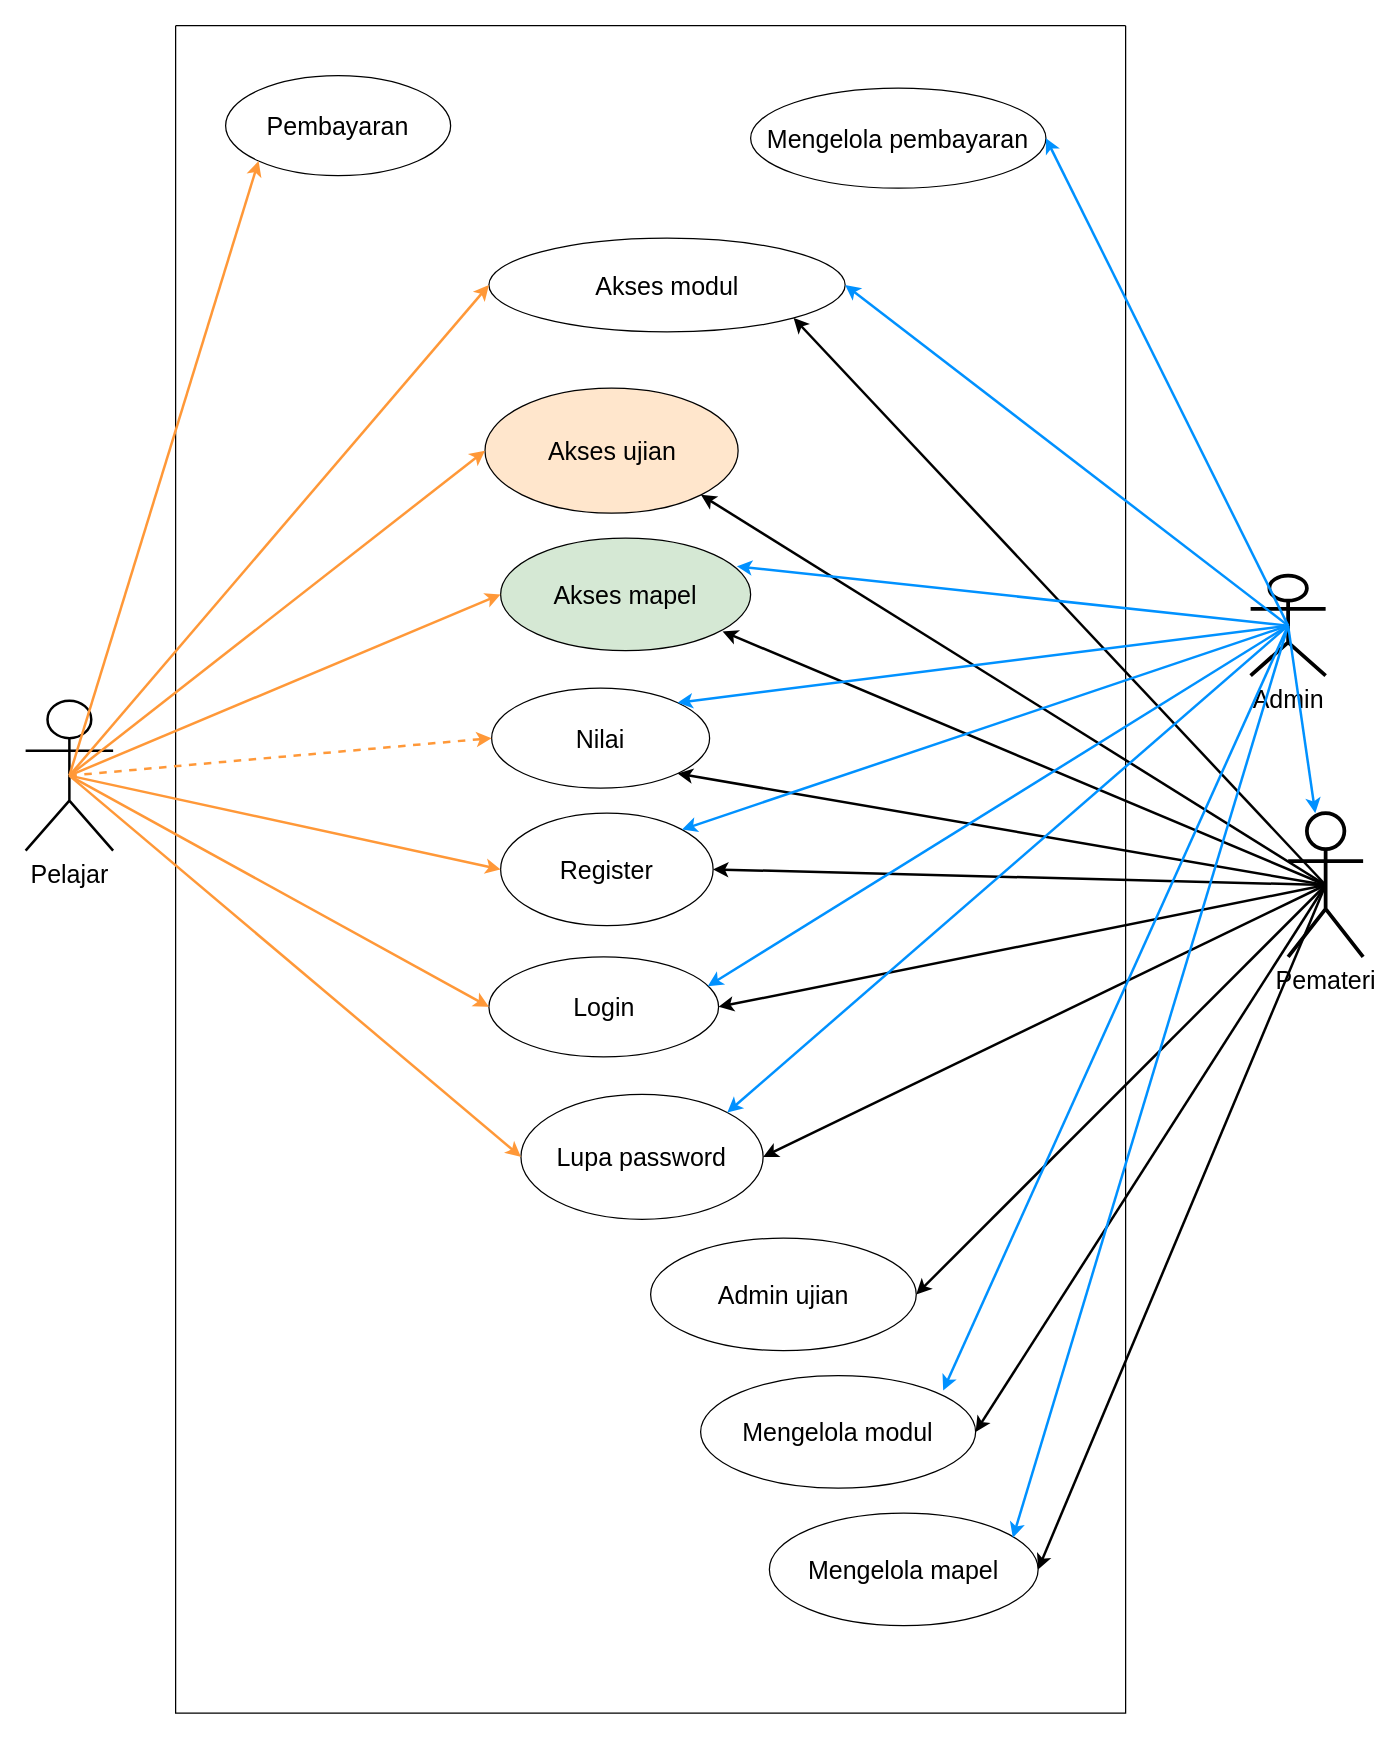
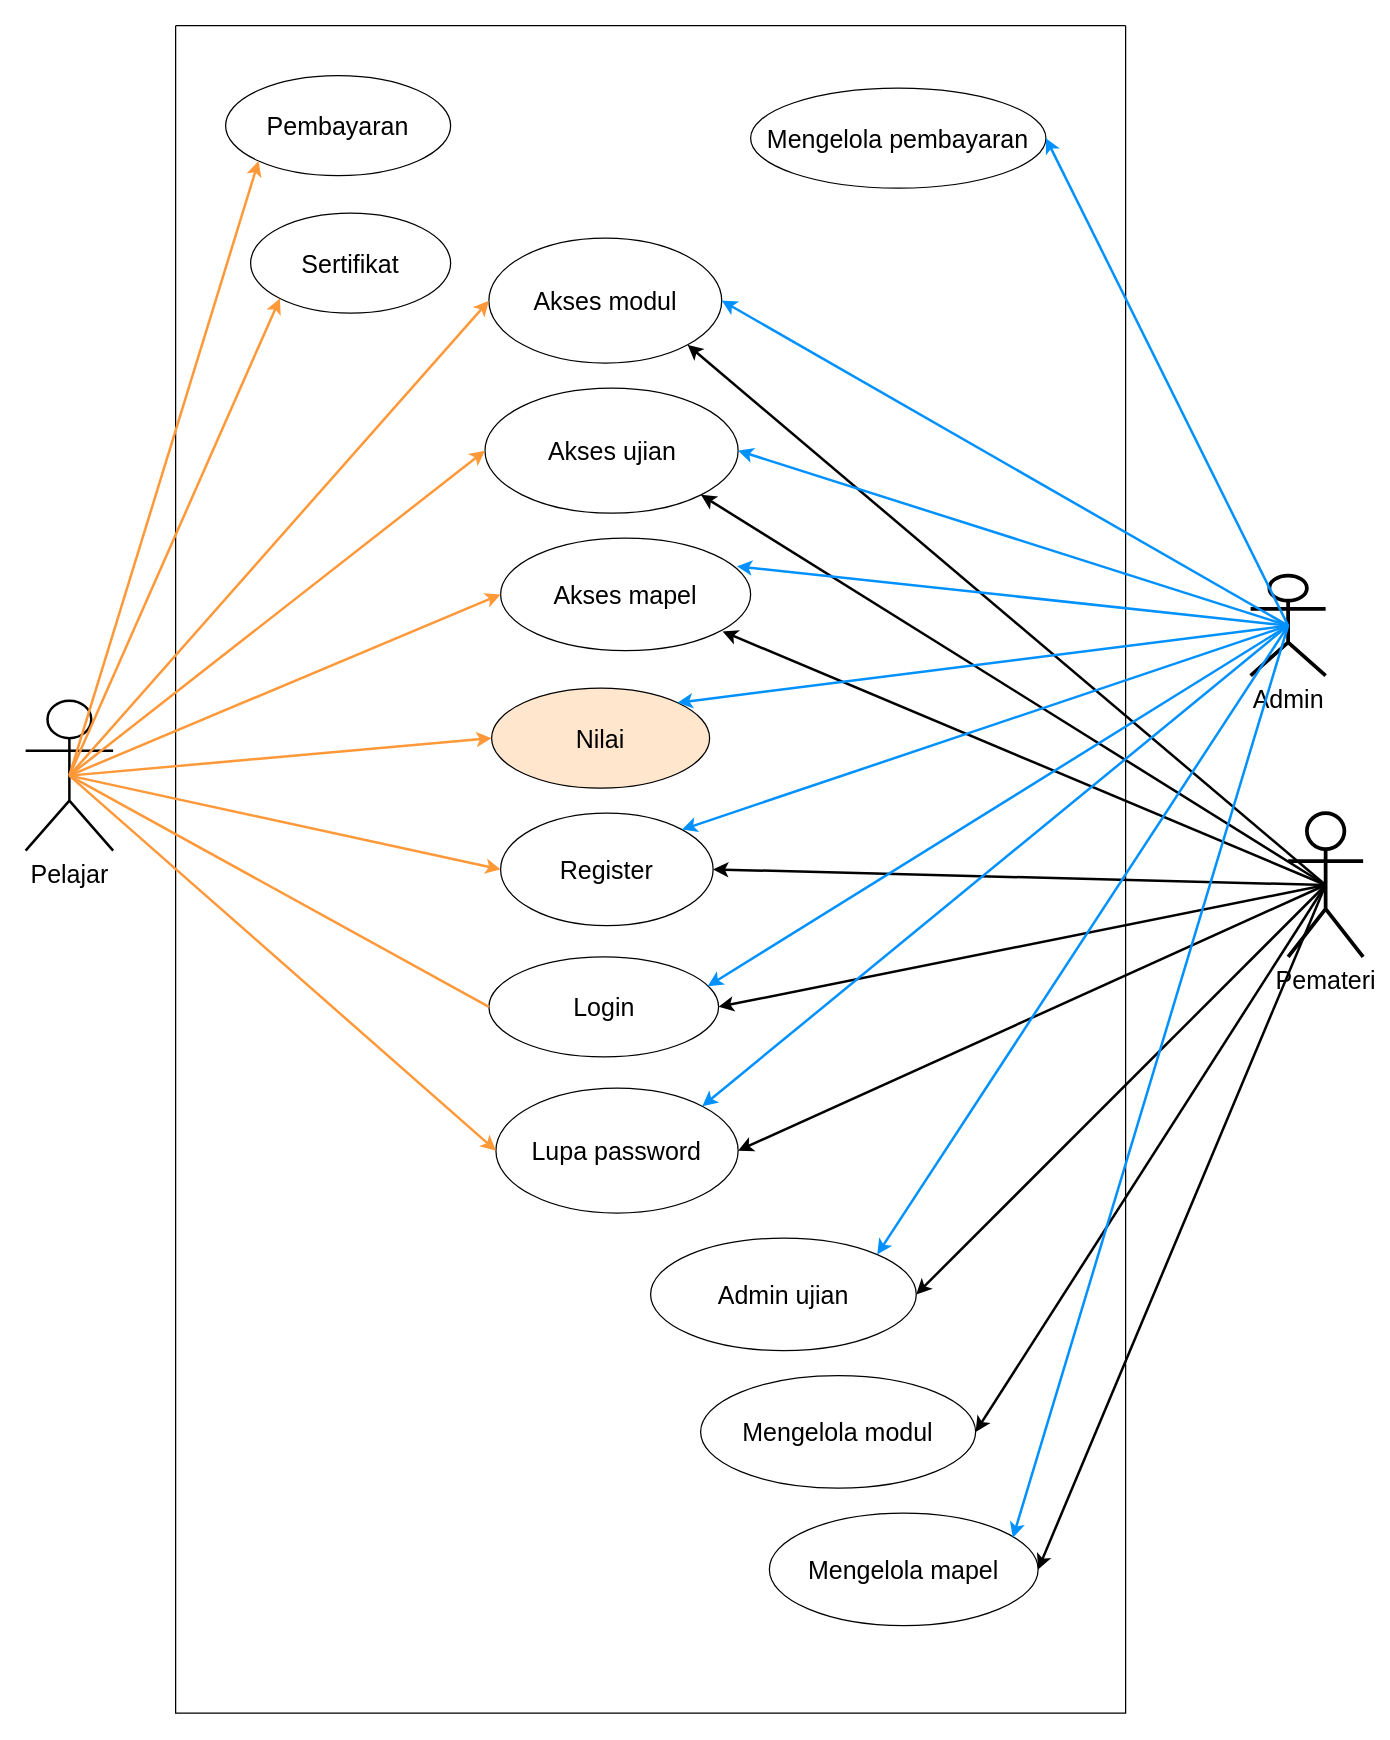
+ <mxCell id="10" value="Sertifikat" style="ellipse;whiteSpace=wrap;html=1;labelBackgroundColor=none;fontSize=20;" parent="2" vertex="1"><mxGeometry x="60" y="150" width="160" height="80" as="geometry" /></mxCell>
- <mxCell id="3" value="Akses modul" style="ellipse;whiteSpace=wrap;html=1;labelBackgroundColor=none;fontSize=20;" parent="2" vertex="1"><mxGeometry x="250.63" y="170" width="285" height="75" as="geometry" /></mxCell>
+ <mxCell id="3" value="Akses modul" style="ellipse;whiteSpace=wrap;html=1;labelBackgroundColor=none;fontSize=20;" parent="2" vertex="1"><mxGeometry x="250.63" y="170" width="186.25" height="100" as="geometry" /></mxCell>
- <mxCell id="4" value="Akses ujian" style="ellipse;whiteSpace=wrap;html=1;labelBackgroundColor=none;fontSize=20;fillColor=#ffe6cc;" parent="2" vertex="1"><mxGeometry x="247.5" y="290" width="202.5" height="100" as="geometry" /></mxCell>
+ <mxCell id="4" value="Akses ujian" style="ellipse;whiteSpace=wrap;html=1;labelBackgroundColor=none;fontSize=20;" parent="2" vertex="1"><mxGeometry x="247.5" y="290" width="202.5" height="100" as="geometry" /></mxCell>
+ <mxCell id="41" value="" style="endArrow=classic;html=1;rounded=0;exitX=0.5;exitY=0.5;exitDx=0;exitDy=0;exitPerimeter=0;entryX=1;entryY=0.5;entryDx=0;entryDy=0;labelBackgroundColor=none;strokeColor=#0091ff;strokeWidth=2;" parent="1" source="16" target="4" edge="1"><mxGeometry width="50" height="50" relative="1" as="geometry"><mxPoint x="1130" y="550" as="sourcePoint" /><mxPoint x="640" y="445" as="targetPoint" /></mxGeometry></mxCell>
- <mxCell id="5" value="Akses mapel" style="ellipse;whiteSpace=wrap;html=1;labelBackgroundColor=none;fontSize=20;fillColor=#d5e8d4;" parent="2" vertex="1"><mxGeometry x="260" y="410" width="200" height="90" as="geometry" /></mxCell>
+ <mxCell id="5" value="Akses mapel" style="ellipse;whiteSpace=wrap;html=1;labelBackgroundColor=none;fontSize=20;" parent="2" vertex="1"><mxGeometry x="260" y="410" width="200" height="90" as="geometry" /></mxCell>
+ <mxCell id="23" value="" style="endArrow=classic;html=1;rounded=0;entryX=0;entryY=1;entryDx=0;entryDy=0;exitX=0.5;exitY=0.5;exitDx=0;exitDy=0;exitPerimeter=0;labelBackgroundColor=none;strokeWidth=2;strokeColor=#ff9838;" parent="1" source="17" target="10" edge="1"><mxGeometry width="50" height="50" relative="1" as="geometry"><mxPoint x="80" y="560" as="sourcePoint" /><mxPoint x="440" y="795" as="targetPoint" /></mxGeometry></mxCell>
- <mxCell id="46" value="" style="endArrow=classic;html=1;rounded=0;exitX=0.5;exitY=0.5;exitDx=0;exitDy=0;exitPerimeter=0;labelBackgroundColor=none;strokeColor=#0091ff;strokeWidth=2;" parent="1" source="16" target="36" edge="1"><mxGeometry width="50" height="50" relative="1" as="geometry"><mxPoint x="1035" y="510" as="sourcePoint" /><mxPoint x="529" y="910" as="targetPoint" /></mxGeometry></mxCell>
+ <mxCell id="46" value="" style="endArrow=classic;html=1;rounded=0;exitX=0.5;exitY=0.5;exitDx=0;exitDy=0;exitPerimeter=0;entryX=1;entryY=0;entryDx=0;entryDy=0;labelBackgroundColor=none;strokeColor=#0091ff;strokeWidth=2;" parent="1" source="16" target="12" edge="1"><mxGeometry width="50" height="50" relative="1" as="geometry"><mxPoint x="1035" y="510" as="sourcePoint" /><mxPoint x="529" y="910" as="targetPoint" /></mxGeometry></mxCell>
- <mxCell id="6" value="Nilai" style="ellipse;whiteSpace=wrap;html=1;labelBackgroundColor=none;fontSize=20;" parent="2" vertex="1"><mxGeometry x="252.81" y="530" width="174.37" height="80" as="geometry" /></mxCell>
+ <mxCell id="6" value="Nilai" style="ellipse;whiteSpace=wrap;html=1;labelBackgroundColor=none;fontSize=20;fillColor=#ffe6cc;" parent="2" vertex="1"><mxGeometry x="252.81" y="530" width="174.37" height="80" as="geometry" /></mxCell>
- <mxCell id="22" value="" style="endArrow=classic;html=1;rounded=0;entryX=0;entryY=0.5;entryDx=0;entryDy=0;exitX=0.5;exitY=0.5;exitDx=0;exitDy=0;exitPerimeter=0;labelBackgroundColor=none;strokeWidth=2;strokeColor=#ff9838;dashed=1;" parent="1" source="17" target="6" edge="1"><mxGeometry width="50" height="50" relative="1" as="geometry"><mxPoint x="80" y="560" as="sourcePoint" /><mxPoint x="440" y="680" as="targetPoint" /></mxGeometry></mxCell>
+ <mxCell id="22" value="" style="endArrow=classic;html=1;rounded=0;entryX=0;entryY=0.5;entryDx=0;entryDy=0;exitX=0.5;exitY=0.5;exitDx=0;exitDy=0;exitPerimeter=0;labelBackgroundColor=none;strokeWidth=2;strokeColor=#ff9838;" parent="1" source="17" target="6" edge="1"><mxGeometry width="50" height="50" relative="1" as="geometry"><mxPoint x="80" y="560" as="sourcePoint" /><mxPoint x="440" y="680" as="targetPoint" /></mxGeometry></mxCell>
- <mxCell id="47" value="" style="endArrow=classic;html=1;rounded=0;exitX=0.5;exitY=0.5;exitDx=0;exitDy=0;exitPerimeter=0;entryX=0.882;entryY=0.132;entryDx=0;entryDy=0;labelBackgroundColor=none;entryPerimeter=0;strokeColor=#0091ff;strokeWidth=2;" parent="1" source="16" target="13" edge="1"><mxGeometry width="50" height="50" relative="1" as="geometry"><mxPoint x="1035" y="510" as="sourcePoint" /><mxPoint x="538" y="1003" as="targetPoint" /></mxGeometry></mxCell>
- <mxCell id="32" value="" style="endArrow=classic;html=1;rounded=0;strokeColor=default;align=center;verticalAlign=middle;fontFamily=Helvetica;fontSize=12;fontColor=default;fontStyle=1;labelBackgroundColor=none;exitX=0.5;exitY=0.5;exitDx=0;exitDy=0;exitPerimeter=0;entryX=1;entryY=1;entryDx=0;entryDy=0;strokeWidth=2;" parent="1" source="36" target="6" edge="1"><mxGeometry width="50" height="50" relative="1" as="geometry"><mxPoint x="780" y="840" as="sourcePoint" /><mxPoint x="431" y="768" as="targetPoint" /></mxGeometry></mxCell>
- <mxCell id="25" value="" style="endArrow=classic;html=1;rounded=0;entryX=0;entryY=0.5;entryDx=0;entryDy=0;exitX=0.5;exitY=0.5;exitDx=0;exitDy=0;exitPerimeter=0;labelBackgroundColor=none;strokeWidth=2;strokeColor=#ff9838;" parent="1" source="17" target="9" edge="1"><mxGeometry width="50" height="50" relative="1" as="geometry"><mxPoint x="50" y="540" as="sourcePoint" /><mxPoint x="320" y="925" as="targetPoint" /></mxGeometry></mxCell>
+ <mxCell id="25" value="" style="endArrow=none;html=1;rounded=0;entryX=0;entryY=0.5;entryDx=0;entryDy=0;exitX=0.5;exitY=0.5;exitDx=0;exitDy=0;exitPerimeter=0;labelBackgroundColor=none;strokeWidth=2;strokeColor=#ff9838;" parent="1" source="17" target="9" edge="1"><mxGeometry width="50" height="50" relative="1" as="geometry"><mxPoint x="50" y="540" as="sourcePoint" /><mxPoint x="320" y="925" as="targetPoint" /></mxGeometry></mxCell>
- <mxCell id="8" value="Lupa password" style="ellipse;whiteSpace=wrap;html=1;labelBackgroundColor=none;fontSize=20;" parent="2" vertex="1"><mxGeometry x="276.26" y="855" width="193.74" height="100" as="geometry" /></mxCell>
+ <mxCell id="8" value="Lupa password" style="ellipse;whiteSpace=wrap;html=1;labelBackgroundColor=none;fontSize=20;" parent="2" vertex="1"><mxGeometry x="256.26" y="850" width="193.74" height="100" as="geometry" /></mxCell>
